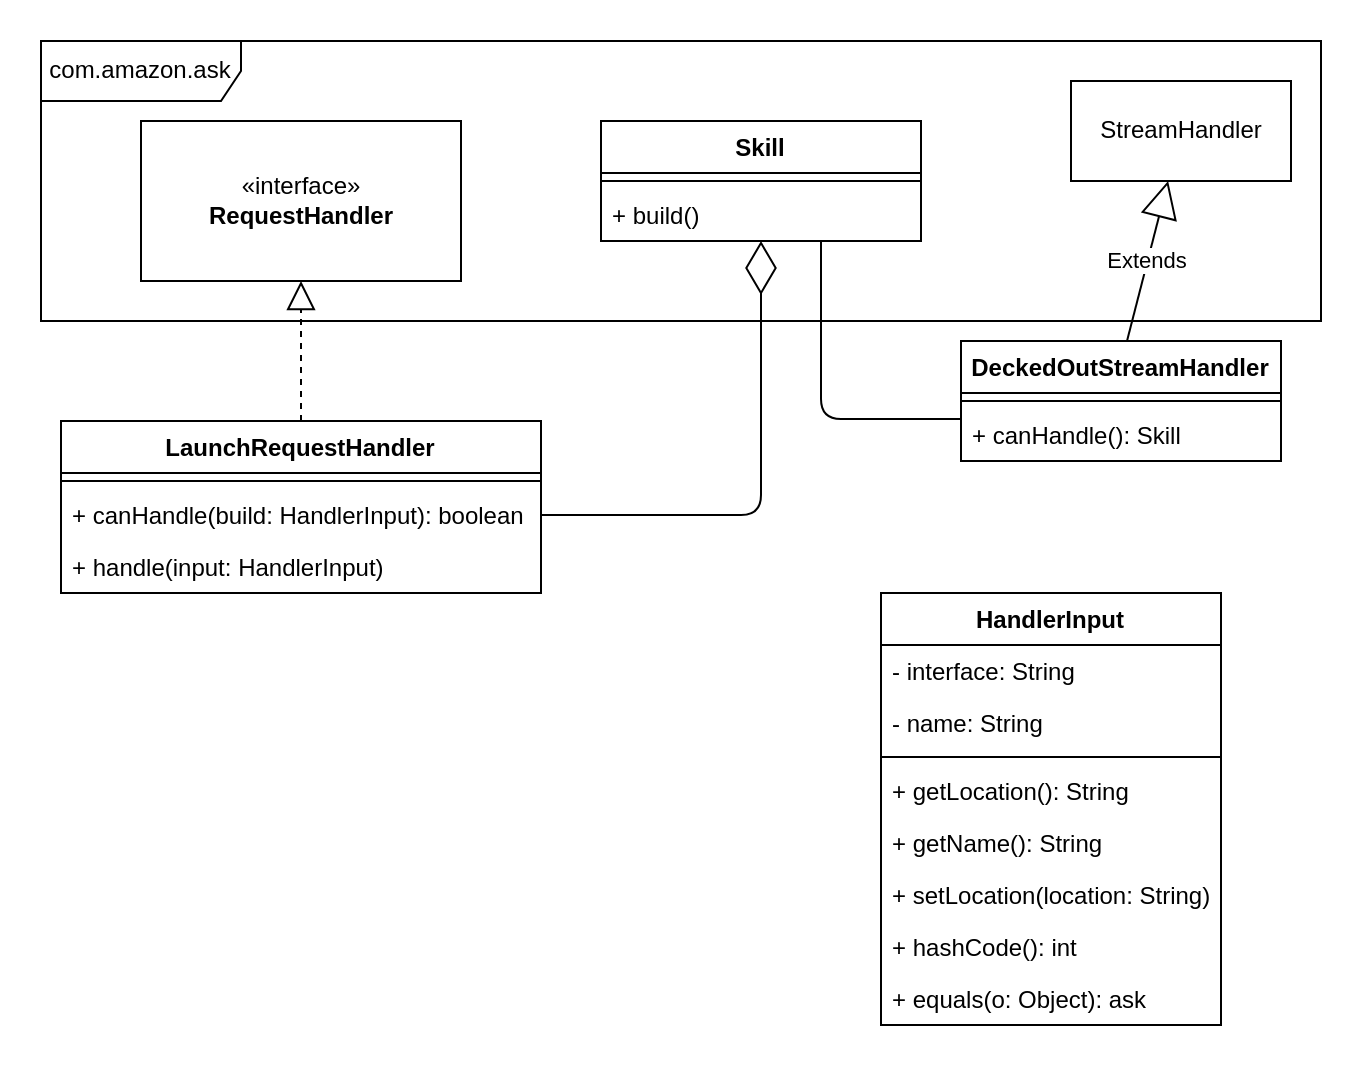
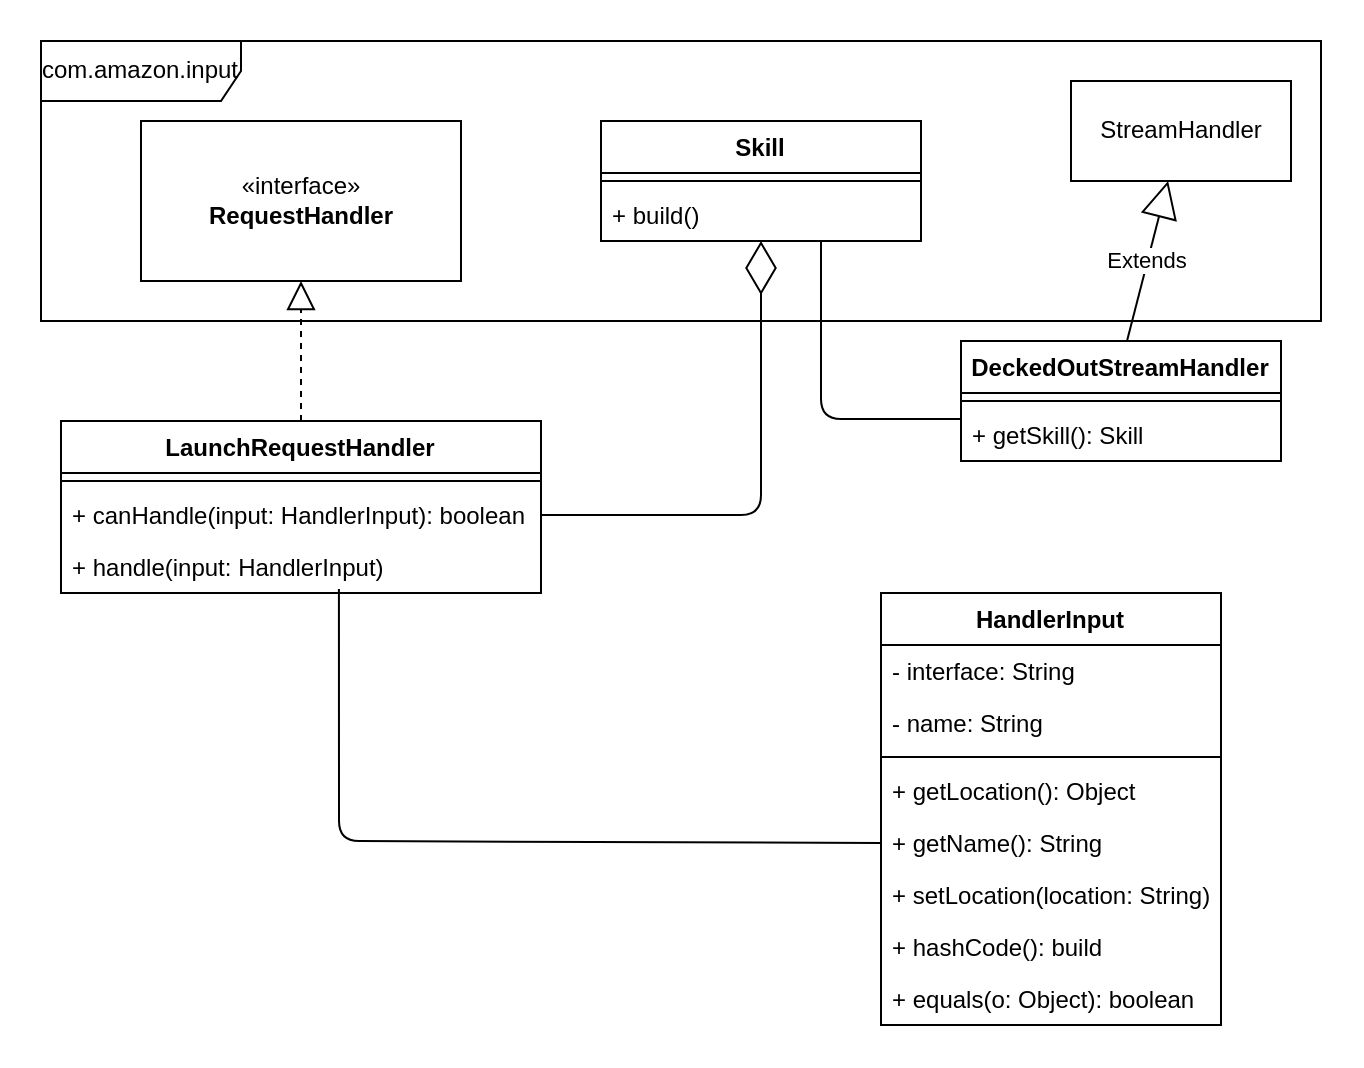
- <mxCell id="21" value="com.amazon.ask" style="shape=umlFrame;whiteSpace=wrap;html=1;width=100;height=30;" vertex="1" parent="1"><mxGeometry x="20" width="640" height="140" as="geometry" y="20" /></mxCell>
+ <mxCell id="21" value="com.amazon.input" style="shape=umlFrame;whiteSpace=wrap;html=1;width=100;height=30;" vertex="1" parent="1"><mxGeometry x="20" width="640" height="140" as="geometry" y="20" /></mxCell>
- <mxCell id="26" value="+ canHandle(): Skill" style="text;strokeColor=none;fillColor=none;align=left;verticalAlign=top;spacingLeft=4;spacingRight=4;overflow=hidden;rotatable=0;points=[[0,0.5],[1,0.5]];portConstraint=eastwest;" vertex="1" parent="24"><mxGeometry y="34" width="160" height="26" as="geometry" /></mxCell>
+ <mxCell id="26" value="+ getSkill(): Skill" style="text;strokeColor=none;fillColor=none;align=left;verticalAlign=top;spacingLeft=4;spacingRight=4;overflow=hidden;rotatable=0;points=[[0,0.5],[1,0.5]];portConstraint=eastwest;" vertex="1" parent="24"><mxGeometry y="34" width="160" height="26" as="geometry" /></mxCell>
- <mxCell id="4" value="+ canHandle(build: HandlerInput): boolean" style="text;strokeColor=none;fillColor=none;align=left;verticalAlign=top;spacingLeft=4;spacingRight=4;overflow=hidden;rotatable=0;points=[[0,0.5],[1,0.5]];portConstraint=eastwest;" vertex="1" parent="2"><mxGeometry y="34" width="240" height="26" as="geometry" /></mxCell>
+ <mxCell id="4" value="+ canHandle(input: HandlerInput): boolean" style="text;strokeColor=none;fillColor=none;align=left;verticalAlign=top;spacingLeft=4;spacingRight=4;overflow=hidden;rotatable=0;points=[[0,0.5],[1,0.5]];portConstraint=eastwest;" vertex="1" parent="2"><mxGeometry y="34" width="240" height="26" as="geometry" /></mxCell>
- <mxCell id="16" value="+ getLocation(): String" style="text;strokeColor=none;fillColor=none;align=left;verticalAlign=top;spacingLeft=4;spacingRight=4;overflow=hidden;rotatable=0;points=[[0,0.5],[1,0.5]];portConstraint=eastwest;" vertex="1" parent="12"><mxGeometry y="86" width="170" height="26" as="geometry" /></mxCell>
+ <mxCell id="16" value="+ getLocation(): Object" style="text;strokeColor=none;fillColor=none;align=left;verticalAlign=top;spacingLeft=4;spacingRight=4;overflow=hidden;rotatable=0;points=[[0,0.5],[1,0.5]];portConstraint=eastwest;" vertex="1" parent="12"><mxGeometry y="86" width="170" height="26" as="geometry" /></mxCell>
+ <mxCell id="22" value="" style="endArrow=none;html=1;exitX=0;exitY=0.5;exitDx=0;exitDy=0;entryX=0.579;entryY=0.923;entryDx=0;entryDy=0;entryPerimeter=0;" edge="1" parent="1" source="17" target="5"><mxGeometry width="50" height="50" relative="1" as="geometry"><mxPoint x="10" y="590" as="sourcePoint" /><mxPoint x="229" y="300" as="targetPoint" /><Array as="points"><mxPoint x="169" y="420" /></Array></mxGeometry></mxCell>
- <mxCell id="19" value="+ hashCode(): int" style="text;strokeColor=none;fillColor=none;align=left;verticalAlign=top;spacingLeft=4;spacingRight=4;overflow=hidden;rotatable=0;points=[[0,0.5],[1,0.5]];portConstraint=eastwest;" vertex="1" parent="12"><mxGeometry y="164" width="170" height="26" as="geometry" /></mxCell>
+ <mxCell id="19" value="+ hashCode(): build" style="text;strokeColor=none;fillColor=none;align=left;verticalAlign=top;spacingLeft=4;spacingRight=4;overflow=hidden;rotatable=0;points=[[0,0.5],[1,0.5]];portConstraint=eastwest;" vertex="1" parent="12"><mxGeometry y="164" width="170" height="26" as="geometry" /></mxCell>
- <mxCell id="20" value="+ equals(o: Object): ask" style="text;strokeColor=none;fillColor=none;align=left;verticalAlign=top;spacingLeft=4;spacingRight=4;overflow=hidden;rotatable=0;points=[[0,0.5],[1,0.5]];portConstraint=eastwest;" vertex="1" parent="12"><mxGeometry y="190" width="170" height="26" as="geometry" /></mxCell>
+ <mxCell id="20" value="+ equals(o: Object): boolean" style="text;strokeColor=none;fillColor=none;align=left;verticalAlign=top;spacingLeft=4;spacingRight=4;overflow=hidden;rotatable=0;points=[[0,0.5],[1,0.5]];portConstraint=eastwest;" vertex="1" parent="12"><mxGeometry y="190" width="170" height="26" as="geometry" /></mxCell>
